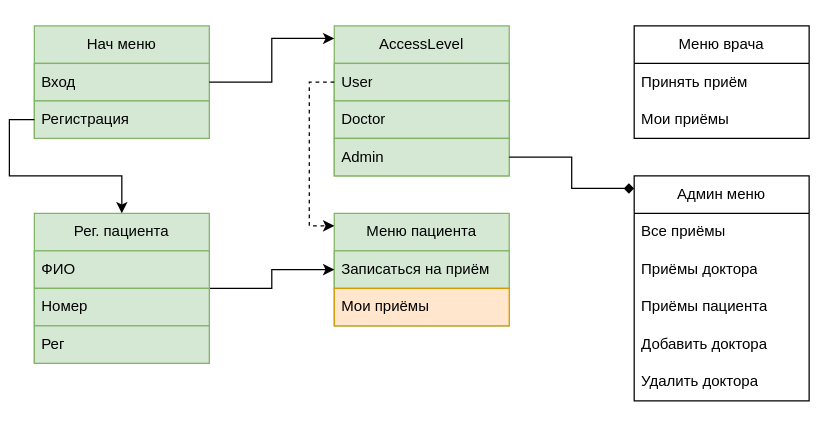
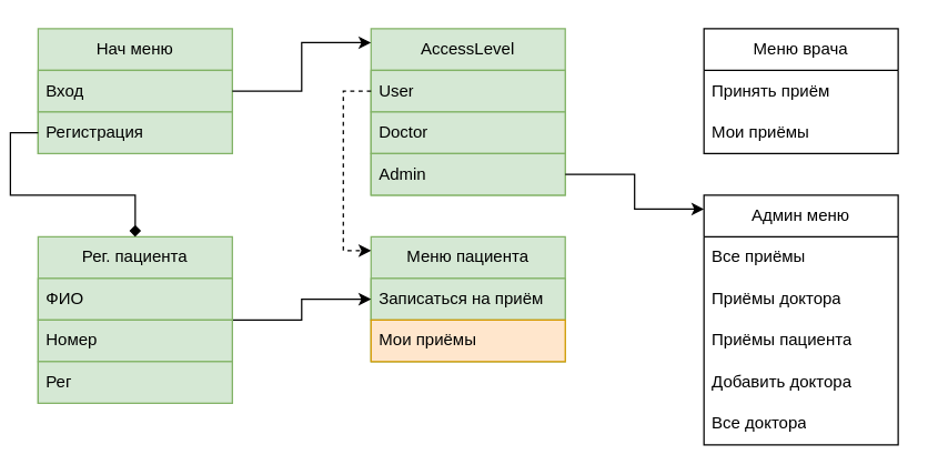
- <mxCell id="29" style="edgeStyle=orthogonalEdgeStyle;rounded=0;orthogonalLoop=1;jettySize=auto;html=1;endArrow=diamond;" parent="1" source="26" target="5" edge="1"><mxGeometry relative="1" as="geometry"><Array as="points"><mxPoint x="450" y="125" /><mxPoint x="450" y="150" /></Array></mxGeometry></mxCell>
+ <mxCell id="29" style="edgeStyle=orthogonalEdgeStyle;rounded=0;orthogonalLoop=1;jettySize=auto;html=1;" parent="1" source="26" target="5" edge="1"><mxGeometry relative="1" as="geometry"><Array as="points"><mxPoint x="450" y="125" /><mxPoint x="450" y="150" /></Array></mxGeometry></mxCell>
- <mxCell id="22" style="edgeStyle=orthogonalEdgeStyle;rounded=0;orthogonalLoop=1;jettySize=auto;html=1;" parent="1" source="4" target="18" edge="1"><mxGeometry relative="1" as="geometry" /></mxCell>
+ <mxCell id="22" style="edgeStyle=orthogonalEdgeStyle;rounded=0;orthogonalLoop=1;jettySize=auto;html=1;endArrow=diamond;" parent="1" source="4" target="18" edge="1"><mxGeometry relative="1" as="geometry" /></mxCell>
- <mxCell id="10" value="Удалить доктора" style="text;strokeColor=none;fillColor=none;align=left;verticalAlign=middle;spacingLeft=4;spacingRight=4;overflow=hidden;points=[[0,0.5],[1,0.5]];portConstraint=eastwest;rotatable=0;whiteSpace=wrap;html=1;" parent="5" vertex="1"><mxGeometry y="150" width="140" height="30" as="geometry" /></mxCell>
+ <mxCell id="10" value="Все доктора" style="text;strokeColor=none;fillColor=none;align=left;verticalAlign=middle;spacingLeft=4;spacingRight=4;overflow=hidden;points=[[0,0.5],[1,0.5]];portConstraint=eastwest;rotatable=0;whiteSpace=wrap;html=1;" parent="5" vertex="1"><mxGeometry y="150" width="140" height="30" as="geometry" /></mxCell>
